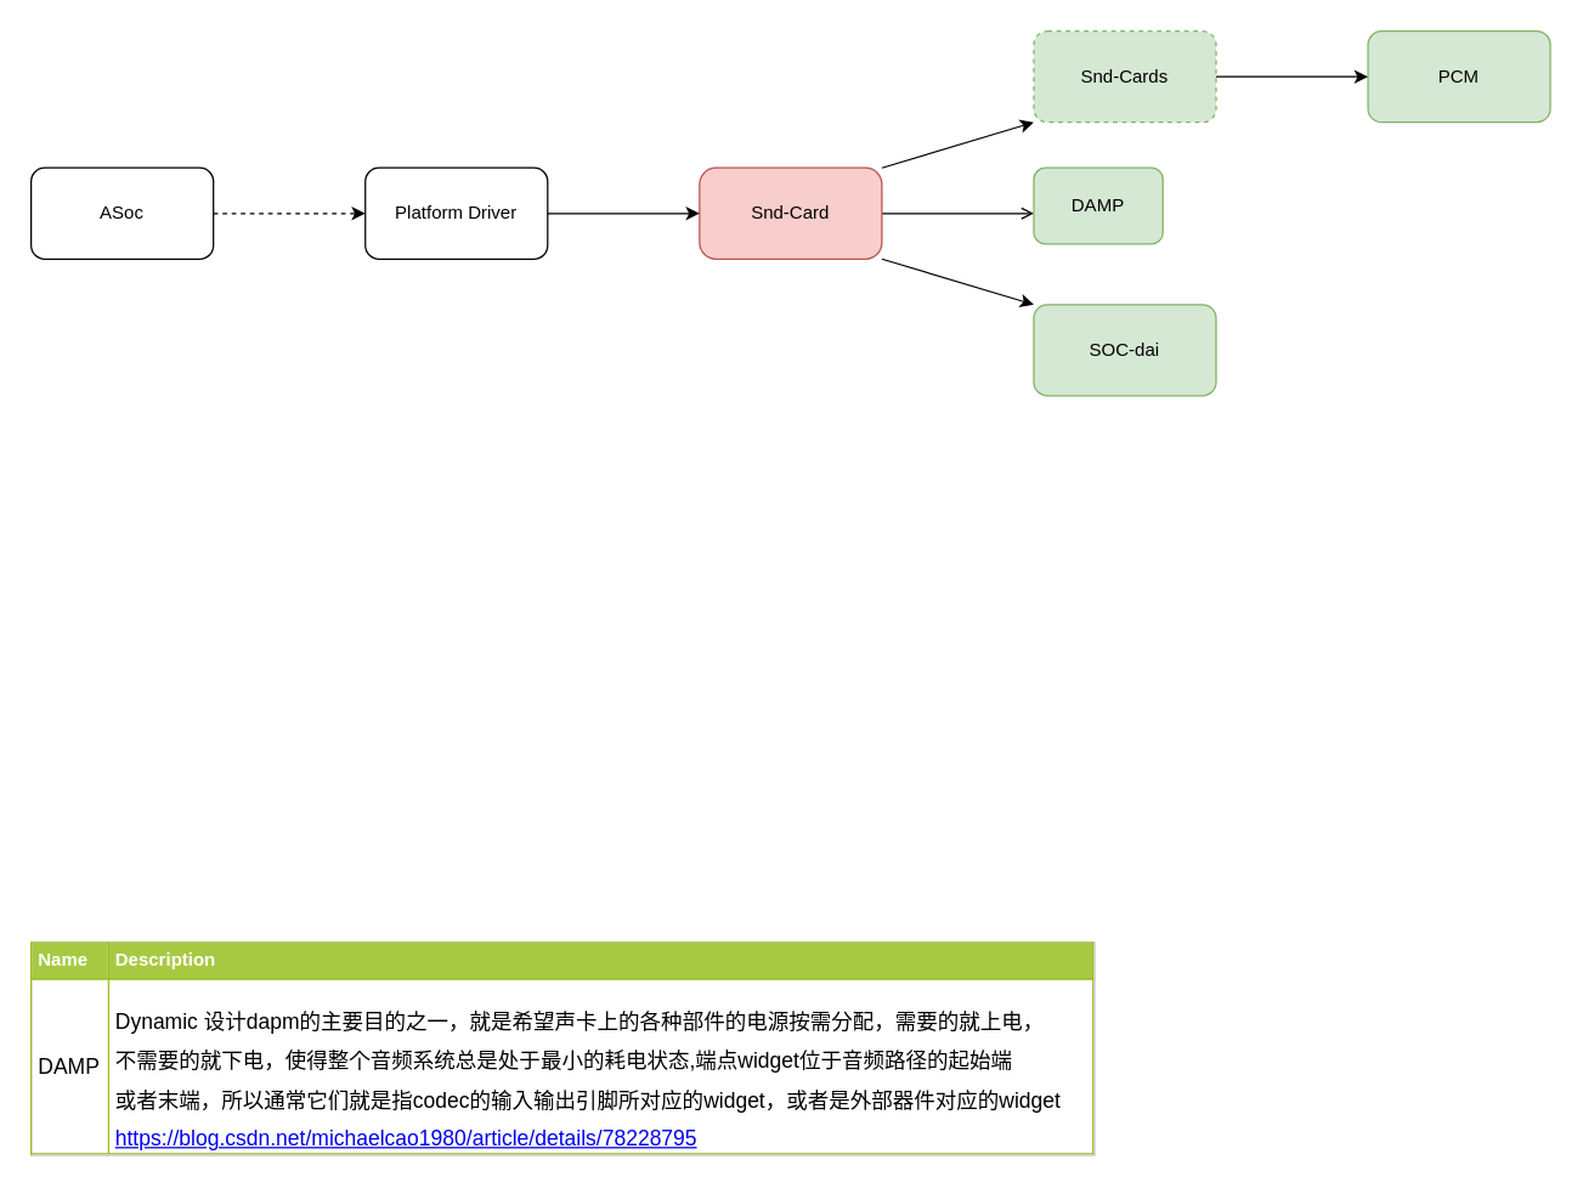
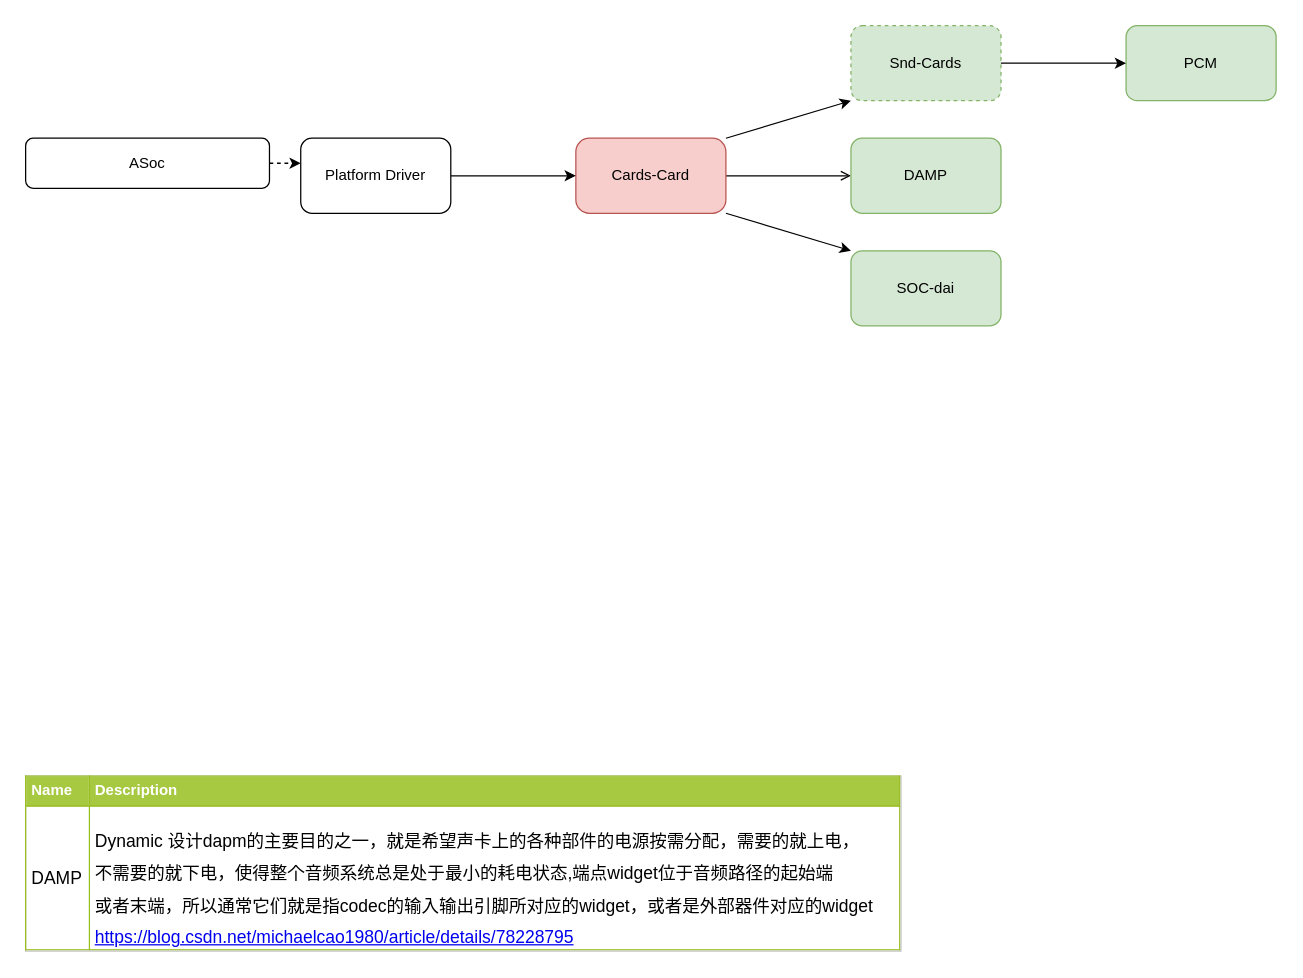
- <mxCell id="7" value="DAMP" style="rounded=1;whiteSpace=wrap;html=1;fillColor=#d5e8d4;strokeColor=#82b366;" vertex="1" parent="1"><mxGeometry x="680" y="110" width="85" height="50" as="geometry" /></mxCell>
+ <mxCell id="7" value="DAMP" style="rounded=1;whiteSpace=wrap;html=1;fillColor=#d5e8d4;strokeColor=#82b366;" vertex="1" parent="1"><mxGeometry x="680" y="110" width="120" height="60" as="geometry" /></mxCell>
- <mxCell id="12" value="ASoc" style="rounded=1;whiteSpace=wrap;html=1;fontSize=12;" vertex="1" parent="1"><mxGeometry y="110" width="120" height="60" as="geometry" x="20" /></mxCell>
+ <mxCell id="12" value="ASoc" style="rounded=1;whiteSpace=wrap;html=1;fontSize=12;" vertex="1" parent="1"><mxGeometry x="20" y="110" width="195" height="40" as="geometry" /></mxCell>
- <mxCell id="6" value="Snd-Card&lt;br&gt;" style="rounded=1;whiteSpace=wrap;html=1;fillColor=#f8cecc;strokeColor=#b85450;arcSize=18;" vertex="1" parent="1"><mxGeometry x="460" y="110" width="120" height="60" as="geometry" /></mxCell>
+ <mxCell id="6" value="Cards-Card&lt;br&gt;" style="rounded=1;whiteSpace=wrap;html=1;fillColor=#f8cecc;strokeColor=#b85450;arcSize=18;" vertex="1" parent="1"><mxGeometry x="460" y="110" width="120" height="60" as="geometry" /></mxCell>
